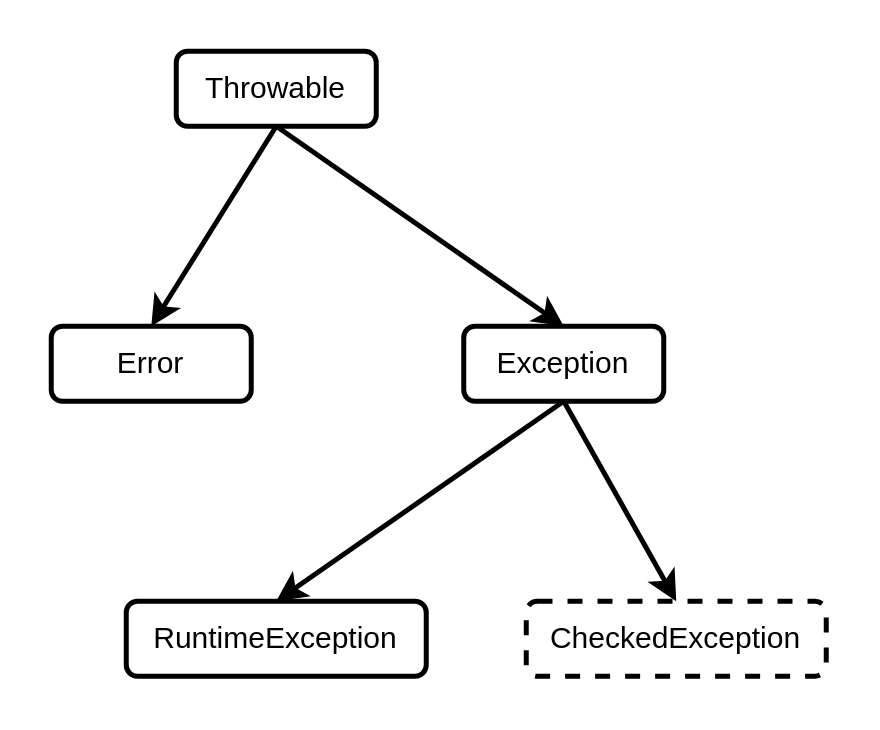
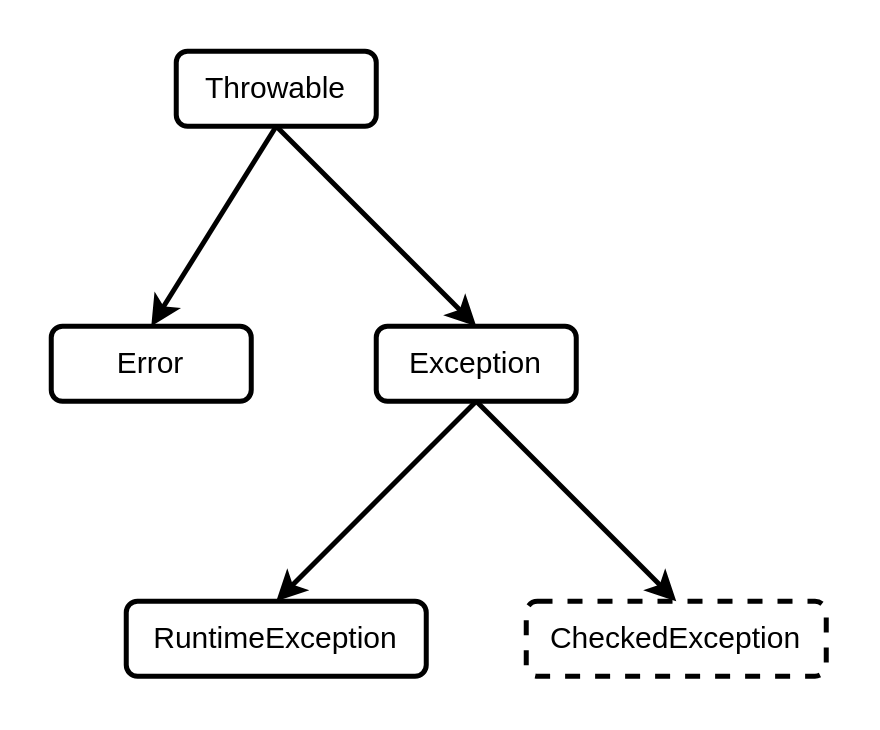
- <mxCell id="4" value="Exception" style="rounded=1;whiteSpace=wrap;html=1;strokeWidth=2;" vertex="1" parent="1"><mxGeometry x="185" y="130" width="80" height="30" as="geometry" /></mxCell>
+ <mxCell id="4" value="Exception" style="rounded=1;whiteSpace=wrap;html=1;strokeWidth=2;" vertex="1" parent="1"><mxGeometry x="150" y="130" width="80" height="30" as="geometry" /></mxCell>
